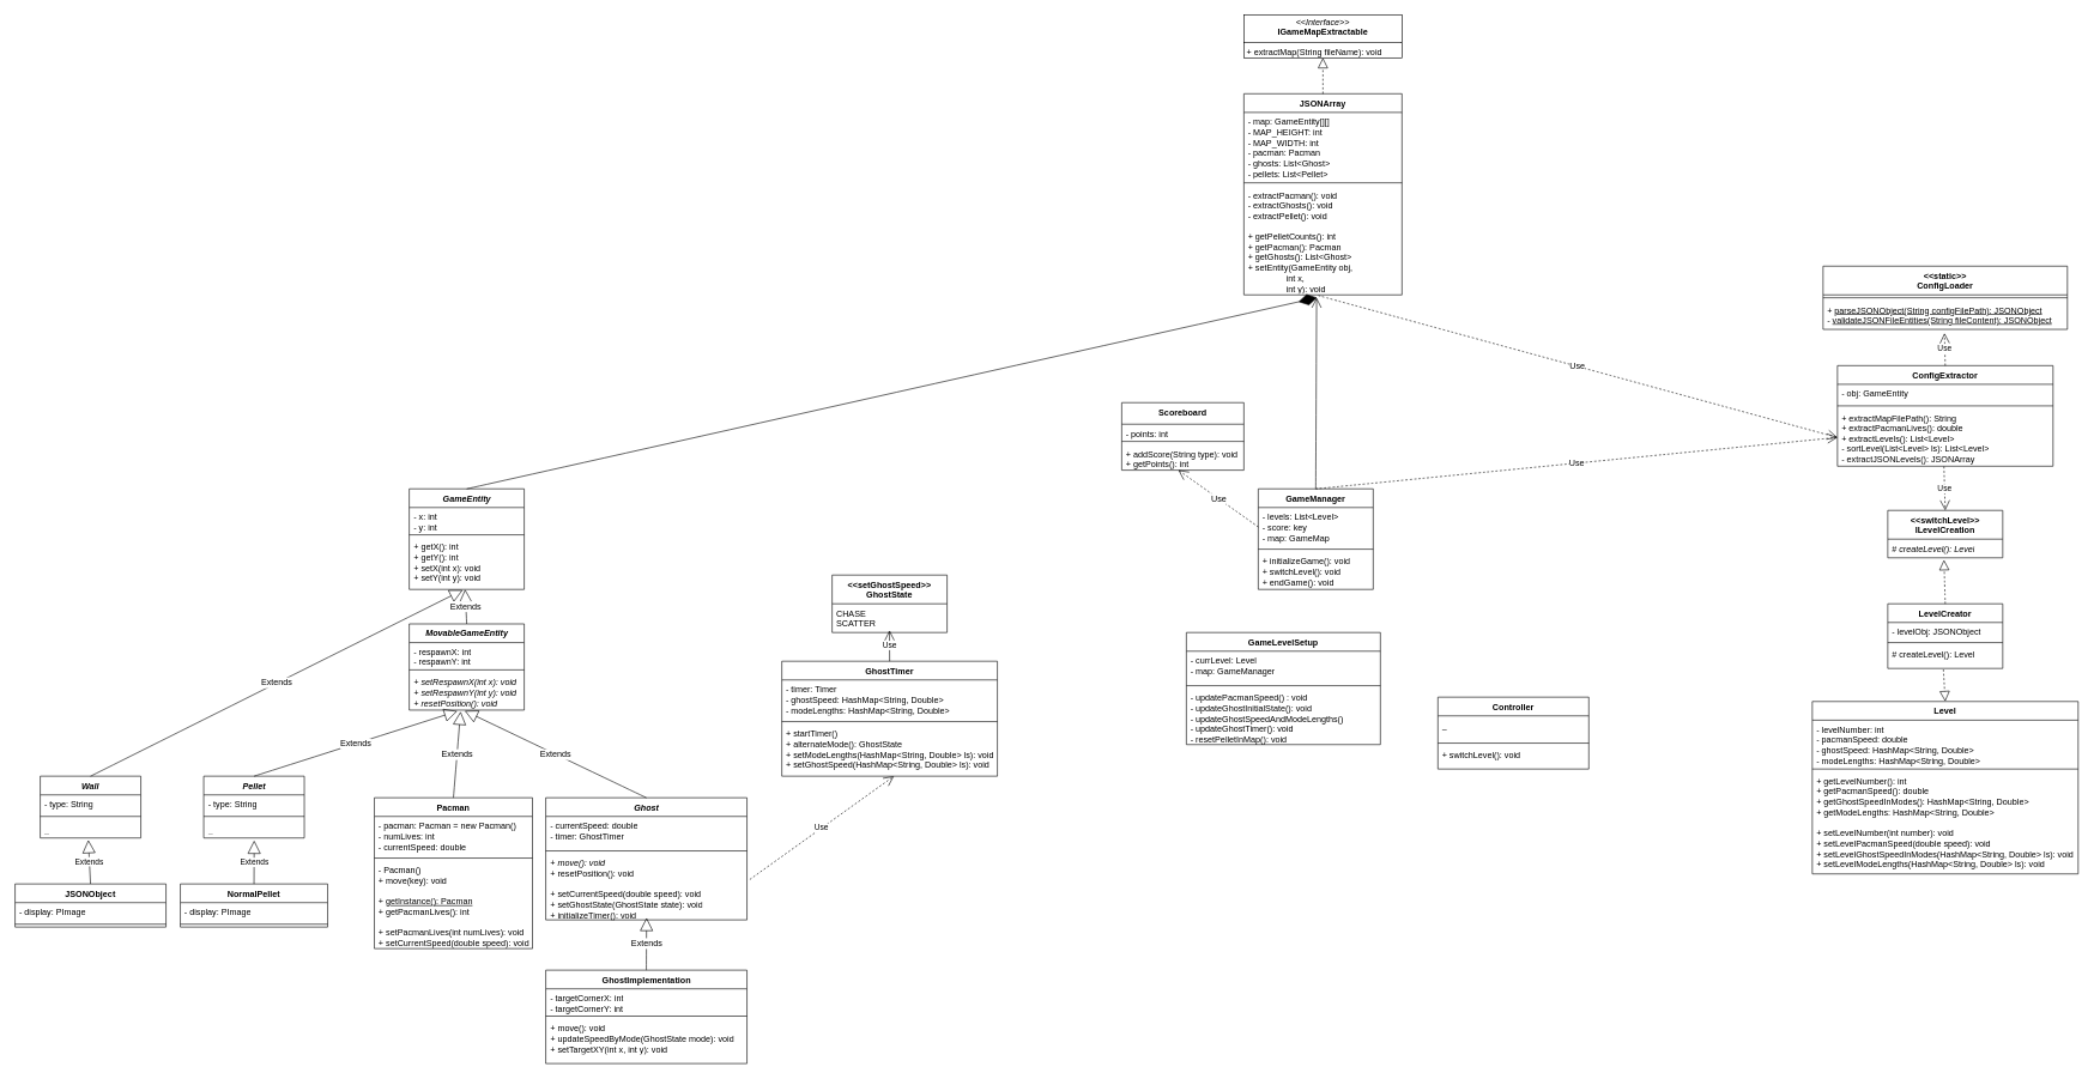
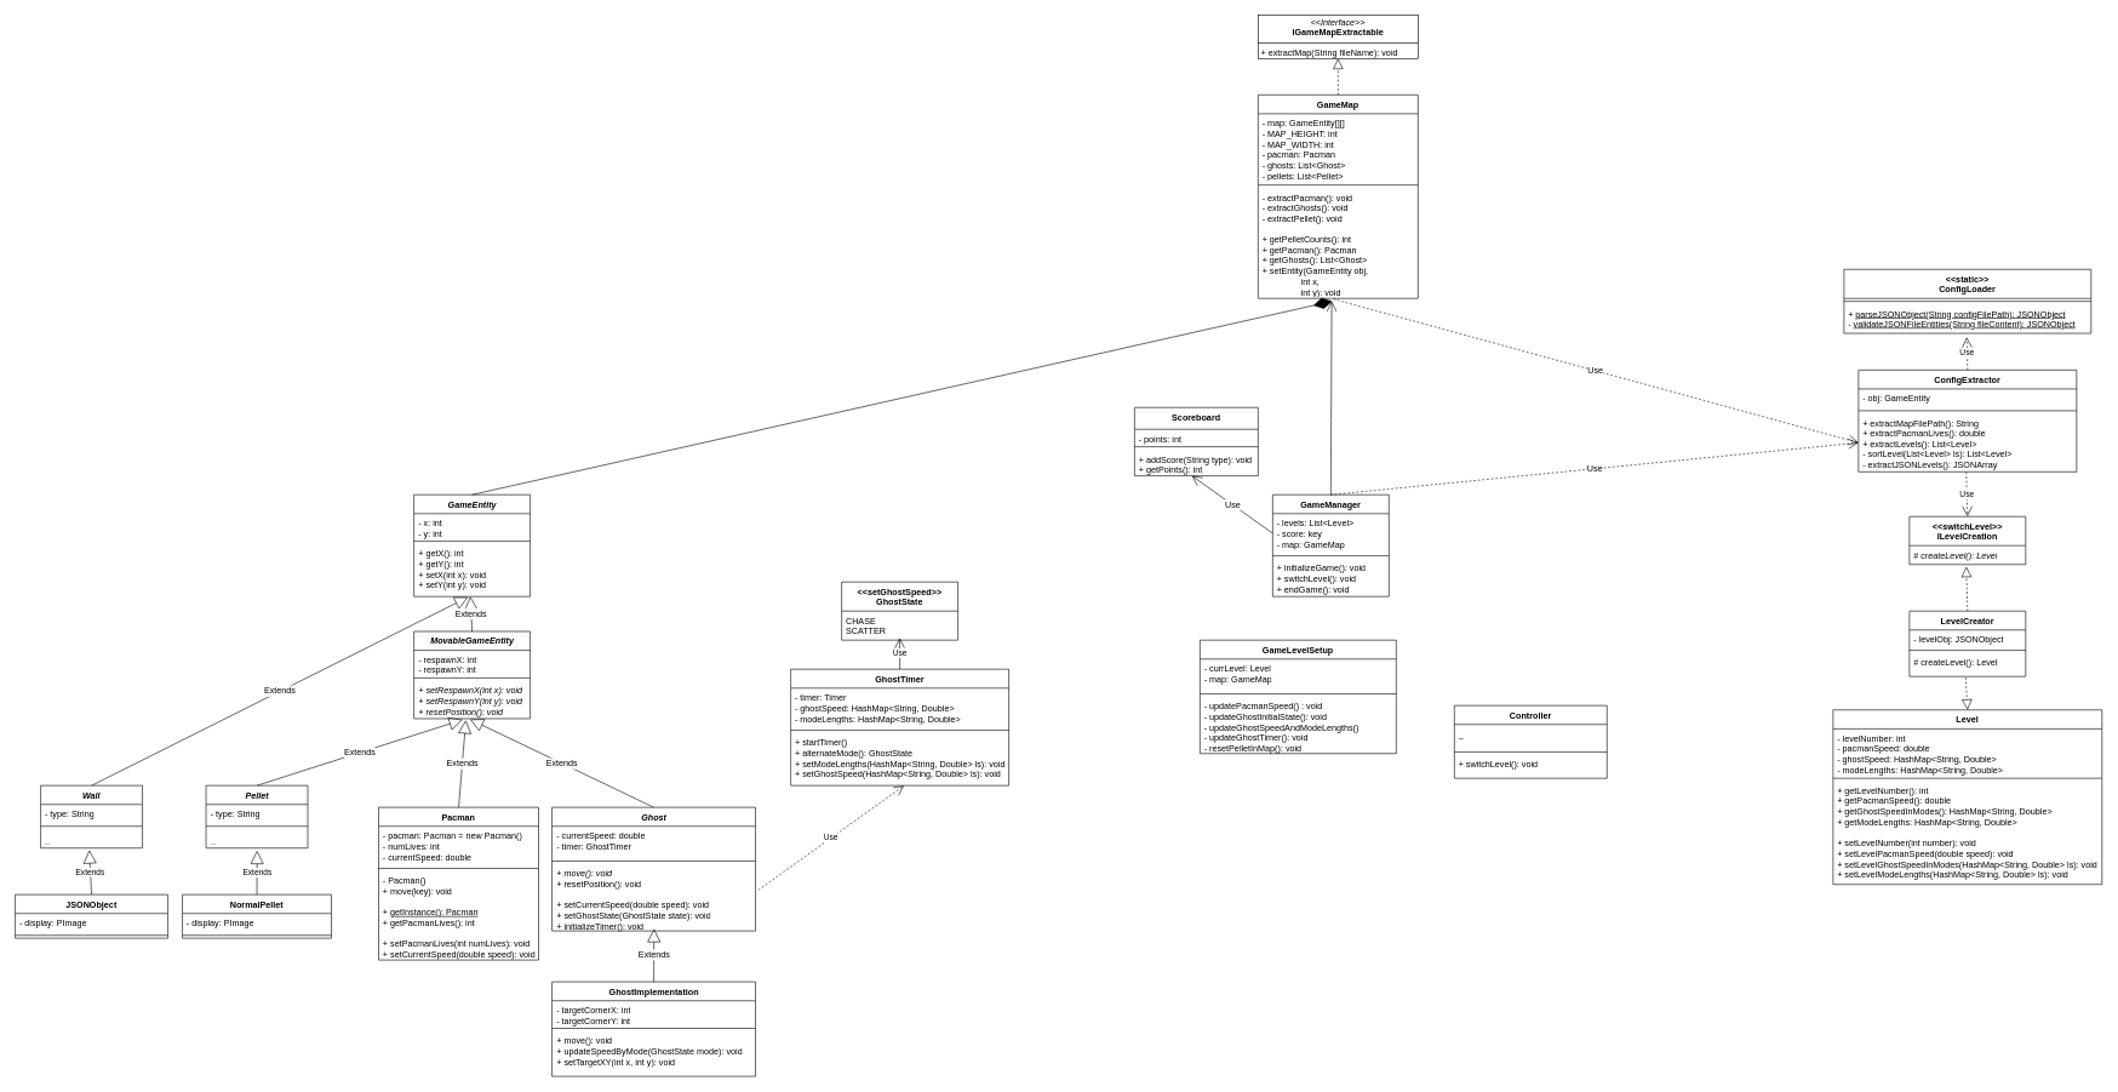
- <mxCell id="34" value="JSONArray" style="swimlane;fontStyle=1;align=center;verticalAlign=top;childLayout=stackLayout;horizontal=1;startSize=26;horizontalStack=0;resizeParent=1;resizeParentMax=0;resizeLast=0;collapsible=1;marginBottom=0;whiteSpace=wrap;html=1;" parent="1" vertex="1"><mxGeometry x="1730" y="130" width="220" height="280" as="geometry" /></mxCell>
+ <mxCell id="34" value="GameMap" style="swimlane;fontStyle=1;align=center;verticalAlign=top;childLayout=stackLayout;horizontal=1;startSize=26;horizontalStack=0;resizeParent=1;resizeParentMax=0;resizeLast=0;collapsible=1;marginBottom=0;whiteSpace=wrap;html=1;" parent="1" vertex="1"><mxGeometry x="1730" y="130" width="220" height="280" as="geometry" /></mxCell>
- <mxCell id="70" value="Use" style="endArrow=open;endSize=12;dashed=1;html=1;rounded=0;fontSize=12;curved=1;exitX=0;exitY=0.5;exitDx=0;exitDy=0;entryX=0.463;entryY=0.997;entryDx=0;entryDy=0;entryPerimeter=0;" parent="1" source="22" target="69" edge="1"><mxGeometry width="160" relative="1" as="geometry"><mxPoint x="2100" y="800" as="sourcePoint" /><mxPoint x="2260" y="800" as="targetPoint" /></mxGeometry></mxCell>
+ <mxCell id="70" value="Use" style="endArrow=open;endSize=12;dashed=0;html=1;rounded=0;fontSize=12;curved=1;exitX=0;exitY=0.5;exitDx=0;exitDy=0;entryX=0.463;entryY=0.997;entryDx=0;entryDy=0;entryPerimeter=0;" parent="1" source="22" target="69" edge="1"><mxGeometry width="160" relative="1" as="geometry"><mxPoint x="2100" y="800" as="sourcePoint" /><mxPoint x="2260" y="800" as="targetPoint" /></mxGeometry></mxCell>
- <mxCell id="72" value="&lt;div&gt;- currLevel: Level&lt;/div&gt;&lt;div&gt;- map: GameManager&lt;/div&gt;" style="text;strokeColor=none;fillColor=none;align=left;verticalAlign=top;spacingLeft=4;spacingRight=4;overflow=hidden;rotatable=0;points=[[0,0.5],[1,0.5]];portConstraint=eastwest;whiteSpace=wrap;html=1;" parent="71" vertex="1"><mxGeometry y="26" width="270" height="44" as="geometry" /></mxCell>
+ <mxCell id="72" value="&lt;div&gt;- currLevel: Level&lt;/div&gt;&lt;div&gt;- map: GameMap&lt;/div&gt;" style="text;strokeColor=none;fillColor=none;align=left;verticalAlign=top;spacingLeft=4;spacingRight=4;overflow=hidden;rotatable=0;points=[[0,0.5],[1,0.5]];portConstraint=eastwest;whiteSpace=wrap;html=1;" parent="71" vertex="1"><mxGeometry y="26" width="270" height="44" as="geometry" /></mxCell>
